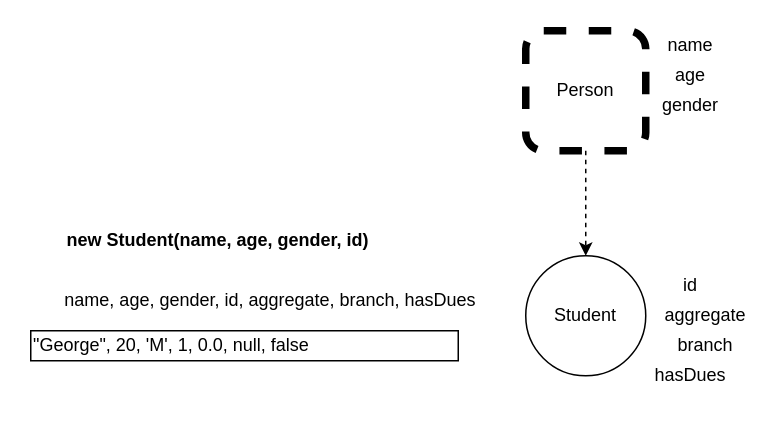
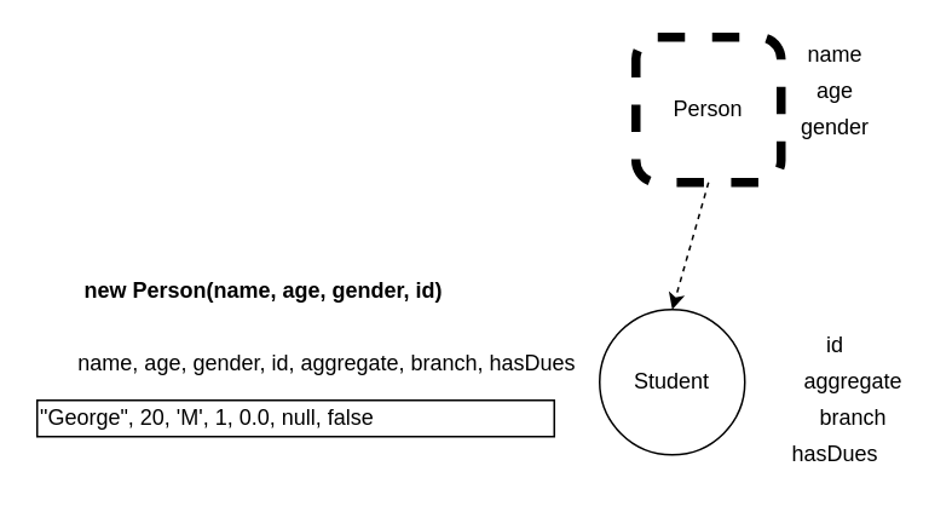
- <mxCell id="12" value="new Student(name, age, gender, id)" style="text;html=1;strokeColor=none;fillColor=none;align=center;verticalAlign=middle;whiteSpace=wrap;rounded=0;fontStyle=1" vertex="1" parent="1"><mxGeometry x="35" y="150" width="220" height="20" as="geometry" /></mxCell>
+ <mxCell id="12" value="new Person(name, age, gender, id)" style="text;html=1;strokeColor=none;fillColor=none;align=center;verticalAlign=middle;whiteSpace=wrap;rounded=0;fontStyle=1" vertex="1" parent="1"><mxGeometry x="35" y="150" width="220" height="20" as="geometry" /></mxCell>
- <mxCell id="3" value="Student" style="ellipse;whiteSpace=wrap;html=1;aspect=fixed;" vertex="1" parent="1"><mxGeometry x="350" y="170" width="80" height="80" as="geometry" /></mxCell>
+ <mxCell id="3" value="Student" style="ellipse;whiteSpace=wrap;html=1;aspect=fixed;" vertex="1" parent="1"><mxGeometry x="330" y="170" width="80" height="80" as="geometry" /></mxCell>
